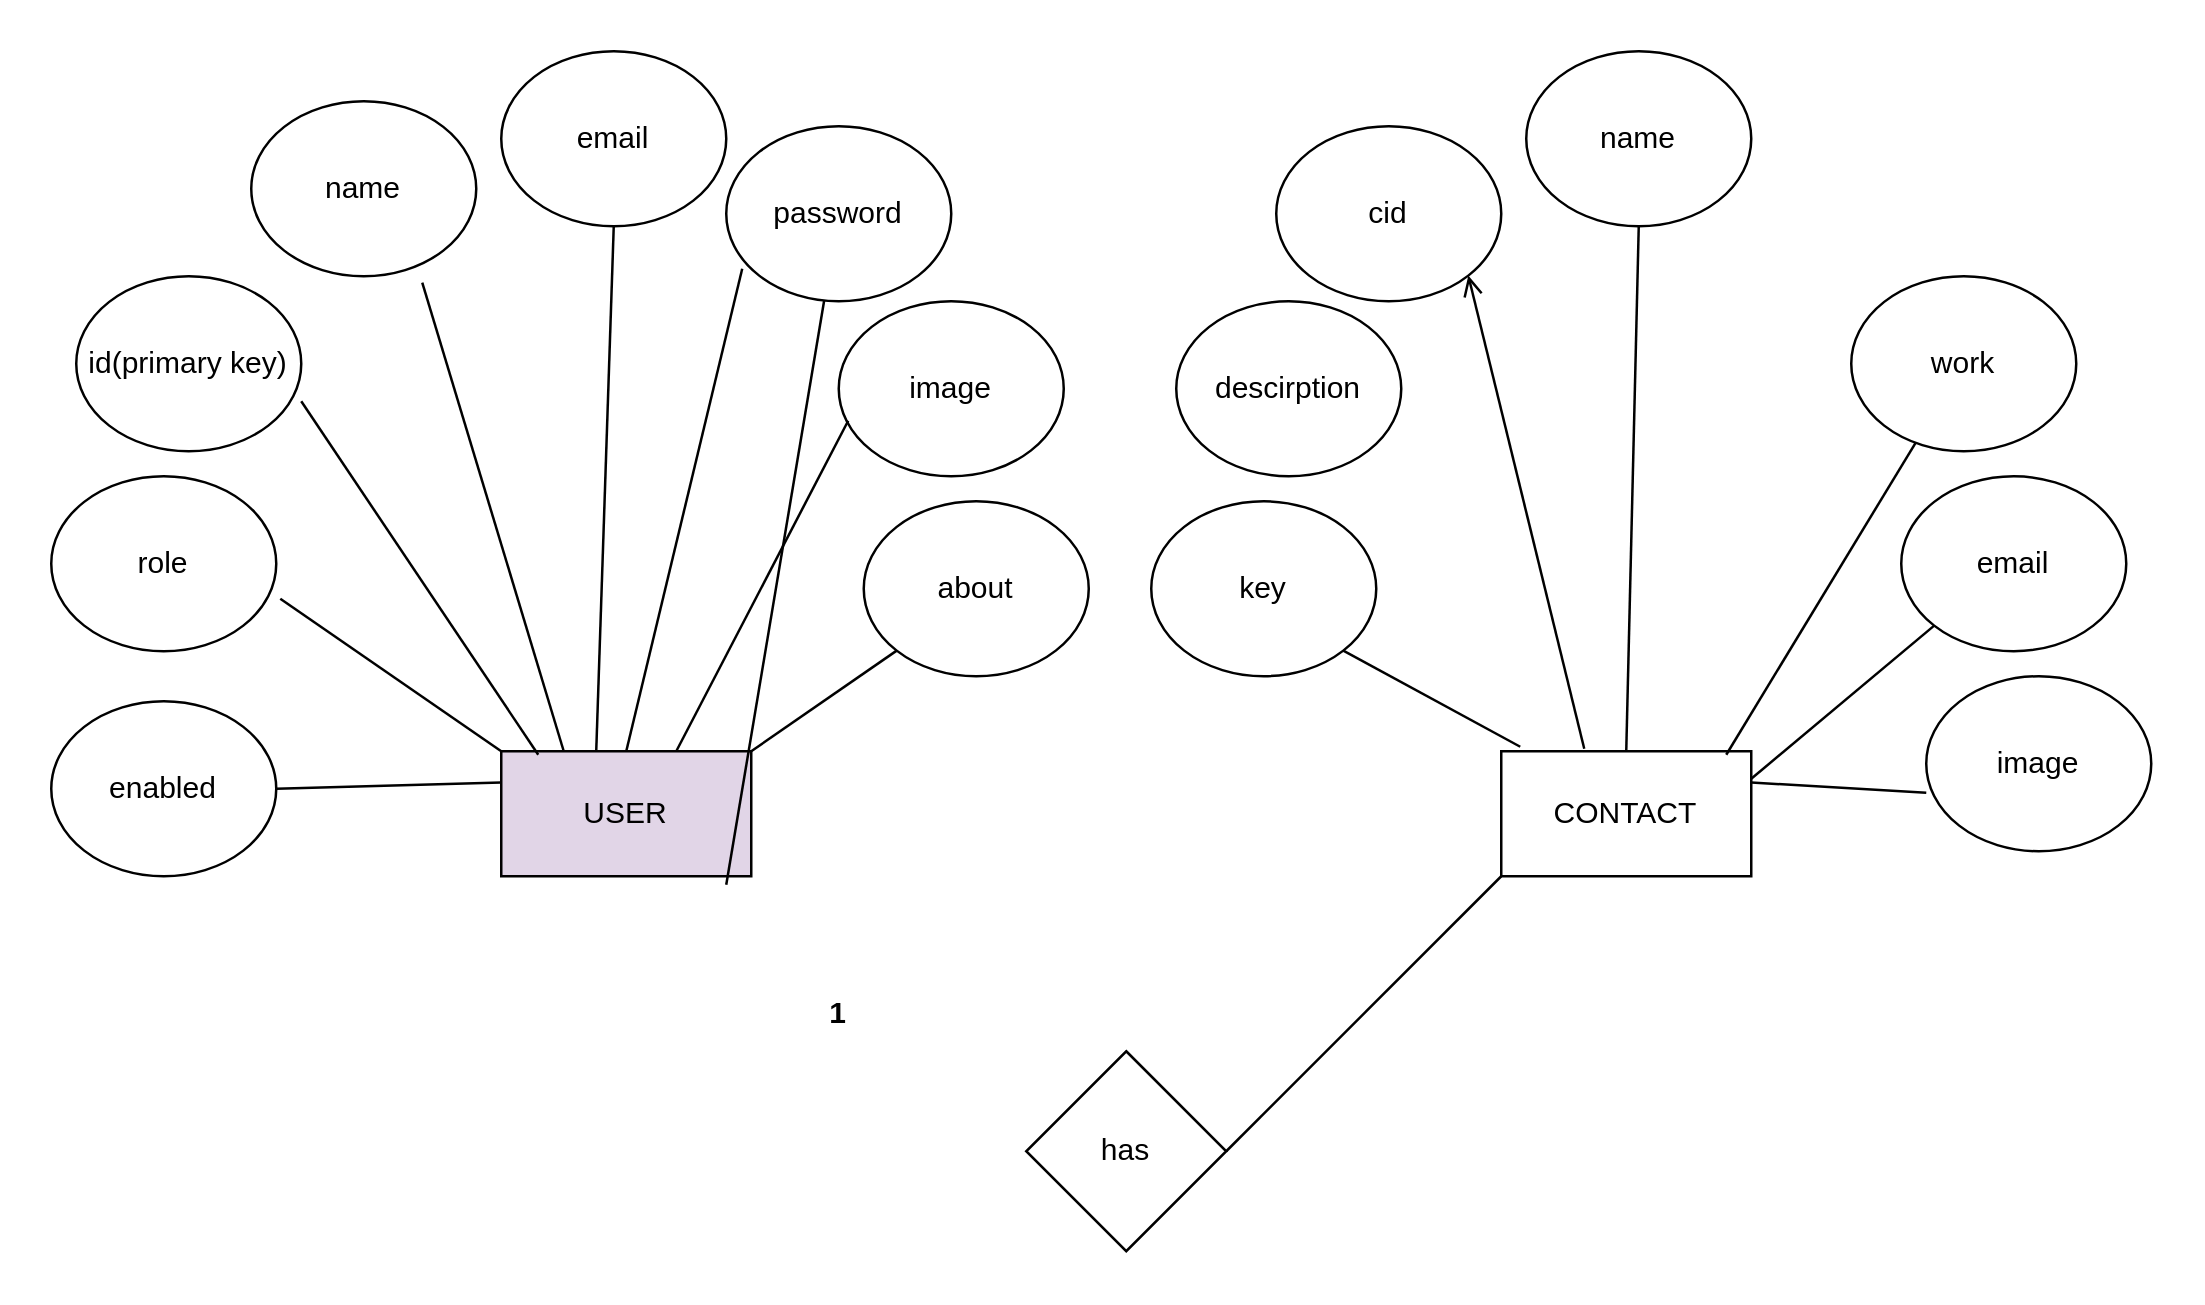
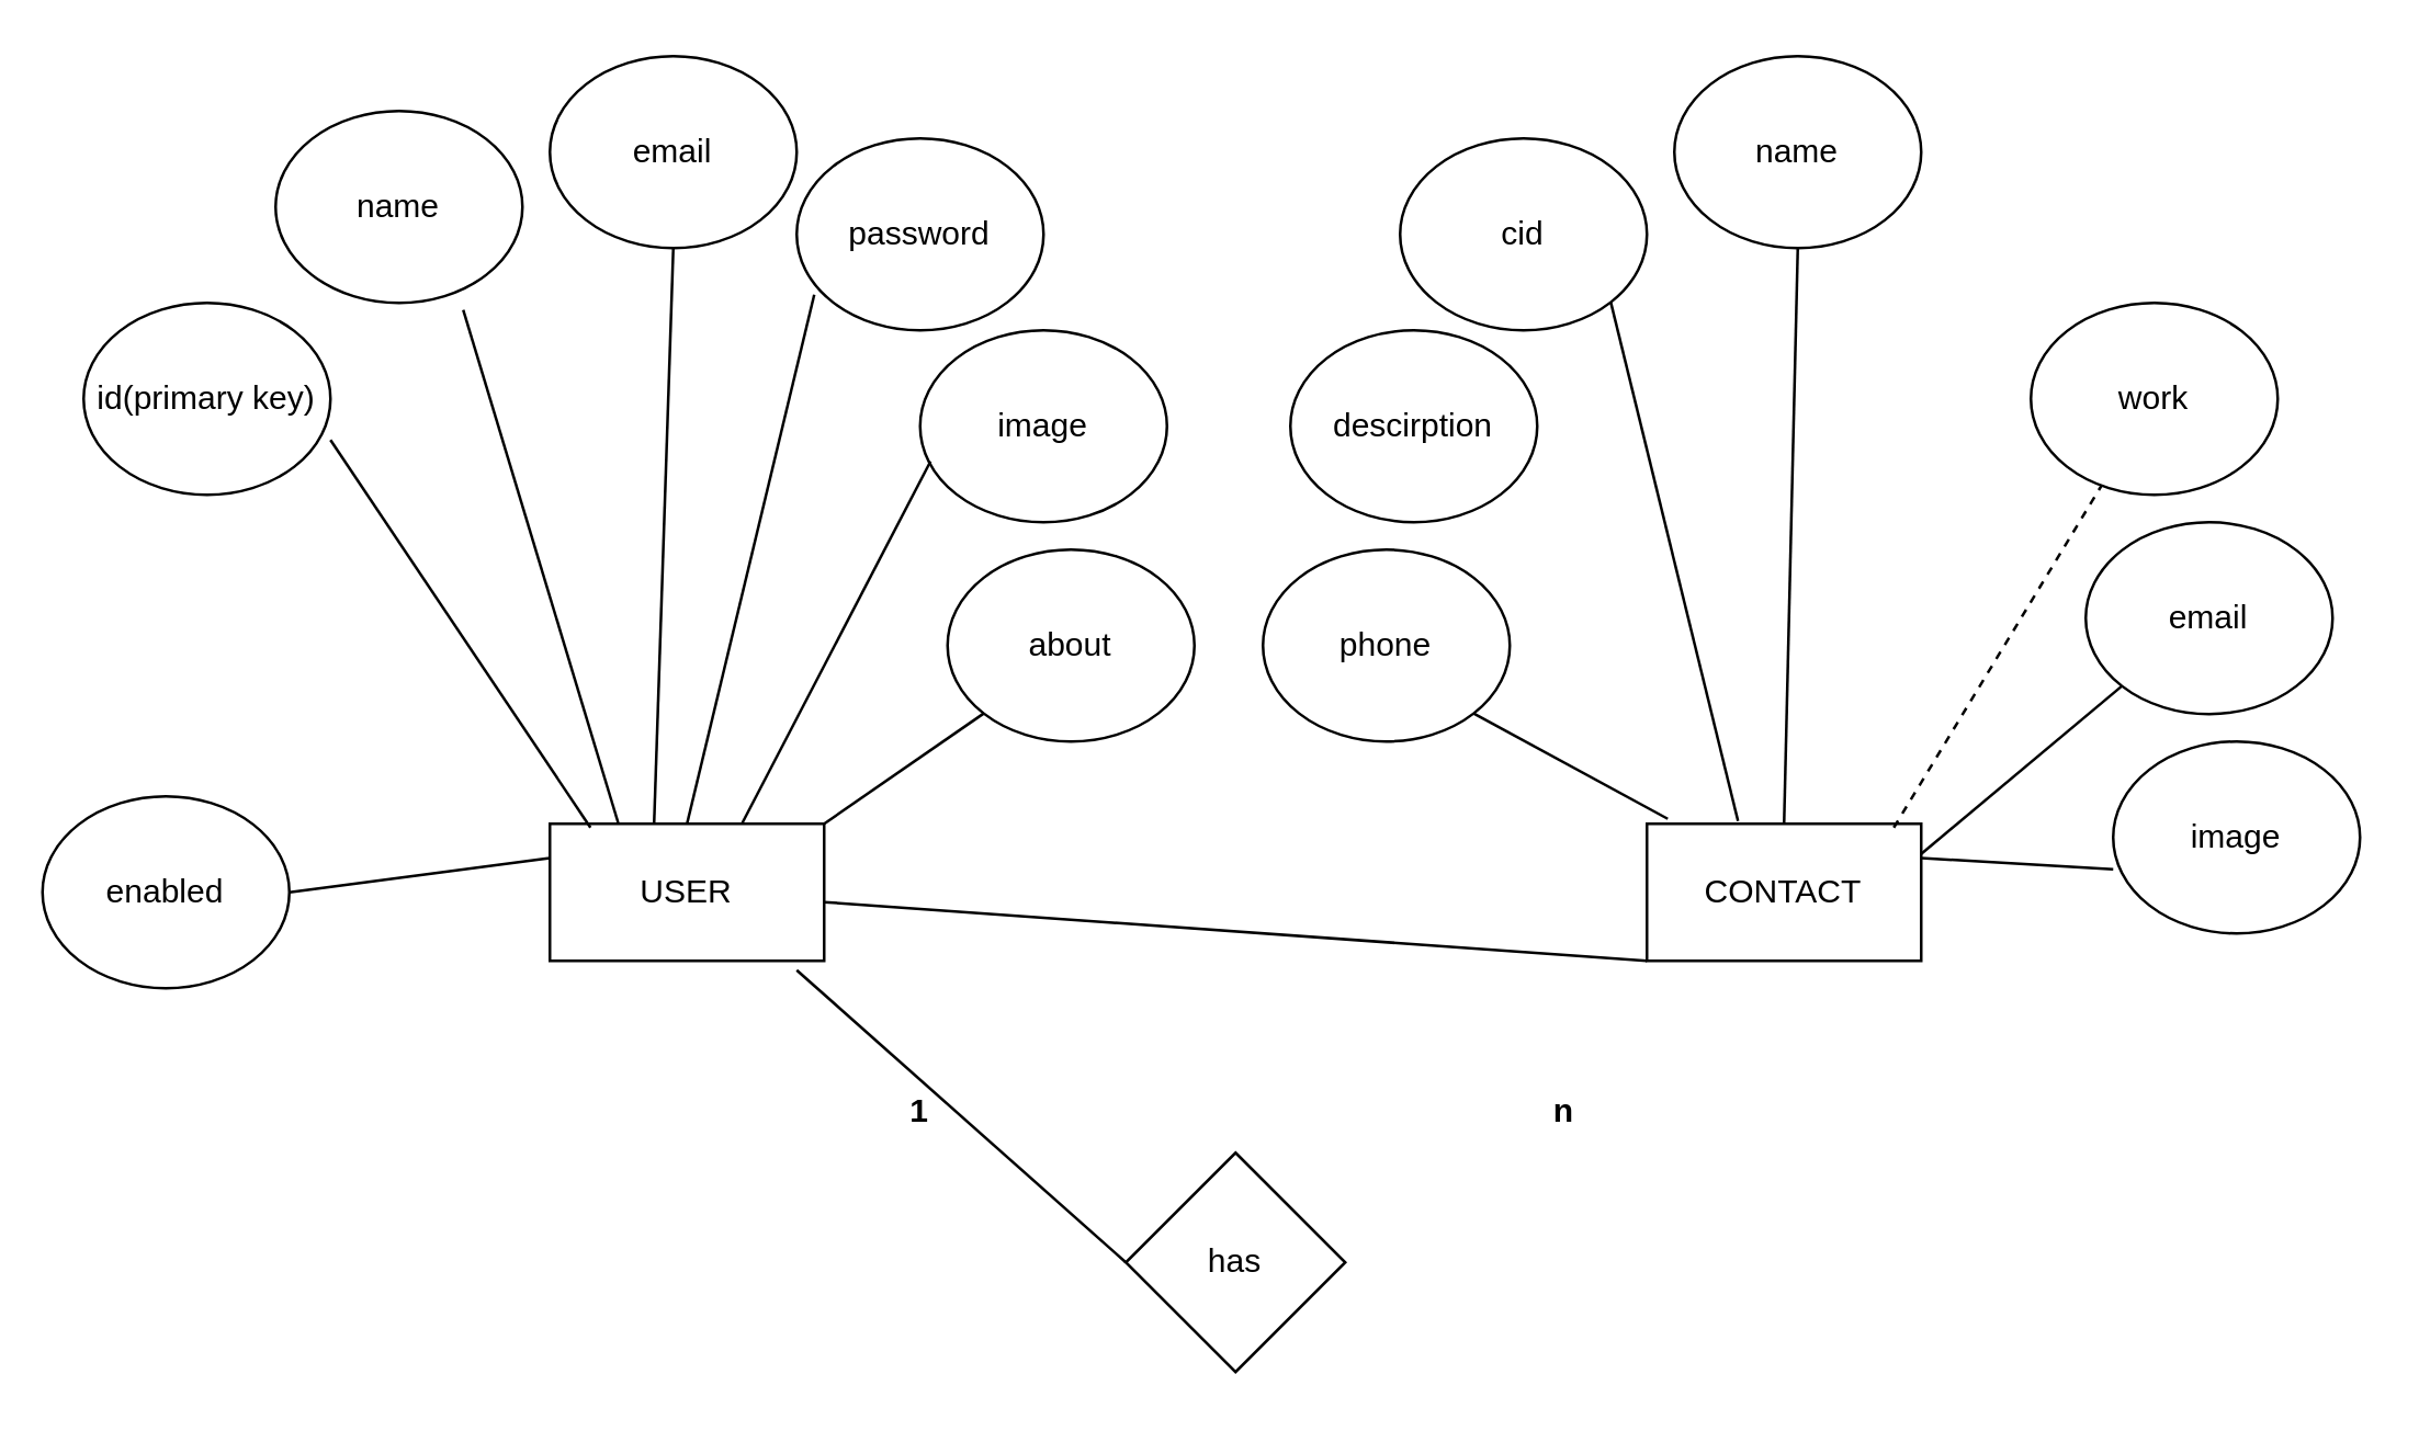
- <mxCell id="28" value="" style="endArrow=open;html=1;rounded=0;entryX=1;entryY=1;entryDx=0;entryDy=0;exitX=0.332;exitY=-0.02;exitDx=0;exitDy=0;exitPerimeter=0;" edge="1" parent="1" source="3" target="14"><mxGeometry width="50" height="50" relative="1" as="geometry"><mxPoint x="626" y="309" as="sourcePoint" /><mxPoint x="569" y="180" as="targetPoint" /><Array as="points" /></mxGeometry></mxCell>
+ <mxCell id="28" value="" style="endArrow=none;html=1;rounded=0;entryX=1;entryY=1;entryDx=0;entryDy=0;exitX=0.332;exitY=-0.02;exitDx=0;exitDy=0;exitPerimeter=0;" edge="1" parent="1" source="3" target="14"><mxGeometry width="50" height="50" relative="1" as="geometry"><mxPoint x="626" y="309" as="sourcePoint" /><mxPoint x="569" y="180" as="targetPoint" /><Array as="points" /></mxGeometry></mxCell>
- <mxCell id="5" value="role" style="ellipse;whiteSpace=wrap;html=1;" vertex="1" parent="1"><mxGeometry x="20" y="190" width="90" height="70" as="geometry" /></mxCell>
- <mxCell id="12" value="key" style="ellipse;whiteSpace=wrap;html=1;" vertex="1" parent="1"><mxGeometry x="460" y="200" width="90" height="70" as="geometry" /></mxCell>
+ <mxCell id="12" value="phone" style="ellipse;whiteSpace=wrap;html=1;" vertex="1" parent="1"><mxGeometry x="460" y="200" width="90" height="70" as="geometry" /></mxCell>
- <mxCell id="30" value="" style="endArrow=none;html=1;rounded=0;exitX=0.9;exitY=0.028;exitDx=0;exitDy=0;exitPerimeter=0;" edge="1" parent="1" source="3" target="16"><mxGeometry width="50" height="50" relative="1" as="geometry"><mxPoint x="678" y="308" as="sourcePoint" /><mxPoint x="726" y="107" as="targetPoint" /><Array as="points" /></mxGeometry></mxCell>
+ <mxCell id="30" value="" style="endArrow=none;html=1;rounded=0;exitX=0.9;exitY=0.028;exitDx=0;exitDy=0;exitPerimeter=0;dashed=1;" edge="1" parent="1" source="3" target="16"><mxGeometry width="50" height="50" relative="1" as="geometry"><mxPoint x="678" y="308" as="sourcePoint" /><mxPoint x="726" y="107" as="targetPoint" /><Array as="points" /></mxGeometry></mxCell>
- <mxCell id="20" value="" style="endArrow=none;html=1;rounded=0;entryX=1.018;entryY=0.7;entryDx=0;entryDy=0;exitX=0;exitY=0;exitDx=0;exitDy=0;entryPerimeter=0;" edge="1" parent="1" source="2" target="5"><mxGeometry width="50" height="50" relative="1" as="geometry"><mxPoint x="210" y="323" as="sourcePoint" /><mxPoint x="120" y="325" as="targetPoint" /></mxGeometry></mxCell>
- <mxCell id="34" value="" style="endArrow=none;html=1;rounded=0;exitX=0.9;exitY=1.068;exitDx=0;exitDy=0;exitPerimeter=0;" edge="1" parent="1" source="2" target="9"><mxGeometry width="50" height="50" relative="1" as="geometry"><mxPoint x="400" y="270" as="sourcePoint" /><mxPoint x="450" y="220" as="targetPoint" /></mxGeometry></mxCell>
+ <mxCell id="34" value="" style="endArrow=none;html=1;rounded=0;exitX=0.9;exitY=1.068;exitDx=0;exitDy=0;exitPerimeter=0;entryX=0;entryY=0.5;entryDx=0;entryDy=0;" edge="1" parent="1" source="2" target="33"><mxGeometry width="50" height="50" relative="1" as="geometry"><mxPoint x="400" y="270" as="sourcePoint" /><mxPoint x="450" y="220" as="targetPoint" /></mxGeometry></mxCell>
- <mxCell id="4" value="enabled" style="ellipse;whiteSpace=wrap;html=1;" vertex="1" parent="1"><mxGeometry x="20" y="280" width="90" height="70" as="geometry" /></mxCell>
+ <mxCell id="4" value="enabled" style="ellipse;whiteSpace=wrap;html=1;" vertex="1" parent="1"><mxGeometry x="15" y="290" width="90" height="70" as="geometry" /></mxCell>
- <mxCell id="2" value="USER" style="rounded=0;whiteSpace=wrap;html=1;fillColor=#e1d5e7;" vertex="1" parent="1"><mxGeometry x="200" y="300" width="100" height="50" as="geometry" /></mxCell>
+ <mxCell id="2" value="USER" style="rounded=0;whiteSpace=wrap;html=1;" vertex="1" parent="1"><mxGeometry x="200" y="300" width="100" height="50" as="geometry" /></mxCell>
- <mxCell id="35" value="" style="endArrow=none;html=1;rounded=0;exitX=0;exitY=1;exitDx=0;exitDy=0;entryX=1;entryY=0.5;entryDx=0;entryDy=0;" edge="1" parent="1" source="3" target="33"><mxGeometry width="50" height="50" relative="1" as="geometry"><mxPoint x="300" y="363" as="sourcePoint" /><mxPoint x="420" y="470" as="targetPoint" /></mxGeometry></mxCell>
+ <mxCell id="35" value="" style="endArrow=none;html=1;rounded=0;exitX=0;exitY=1;exitDx=0;exitDy=0;" edge="1" parent="1" source="3" target="2"><mxGeometry width="50" height="50" relative="1" as="geometry"><mxPoint x="300" y="363" as="sourcePoint" /><mxPoint x="420" y="470" as="targetPoint" /></mxGeometry></mxCell>
+ <mxCell id="37" value="&lt;b&gt;n&lt;/b&gt;" style="text;html=1;align=center;verticalAlign=middle;whiteSpace=wrap;rounded=0;" vertex="1" parent="1"><mxGeometry x="540" y="390" width="60" height="30" as="geometry" /></mxCell>
